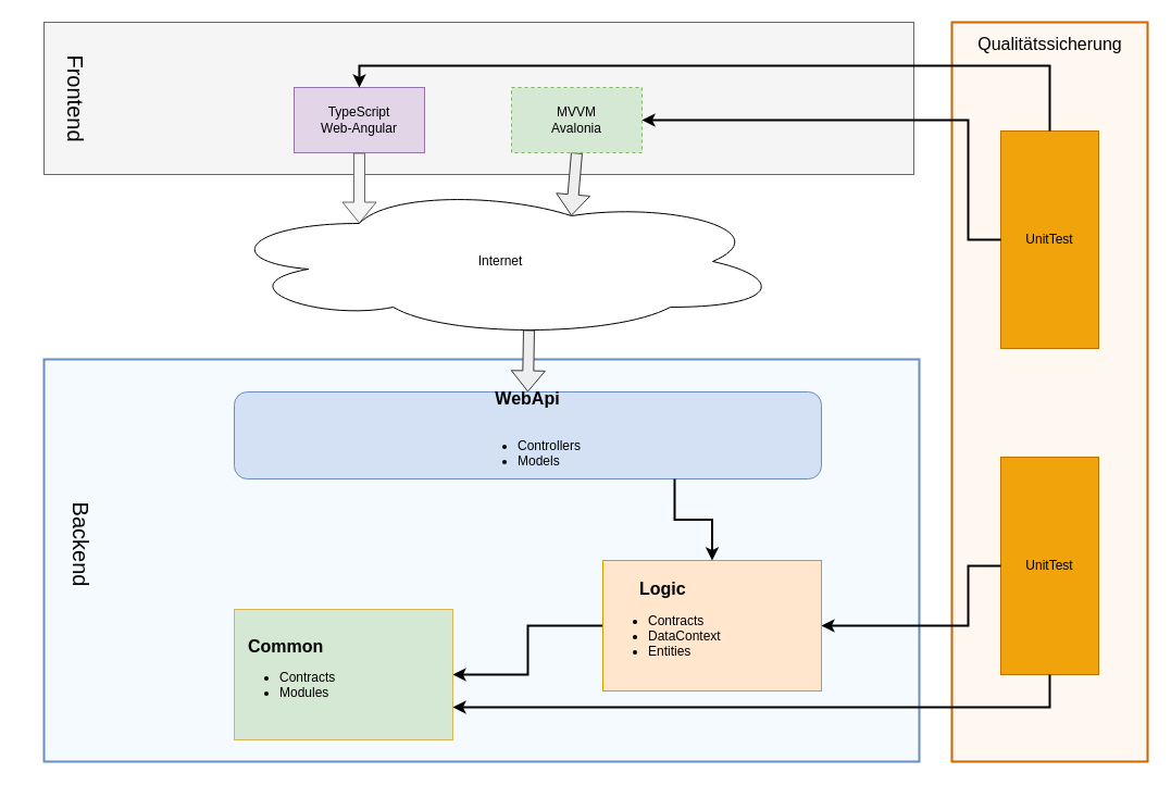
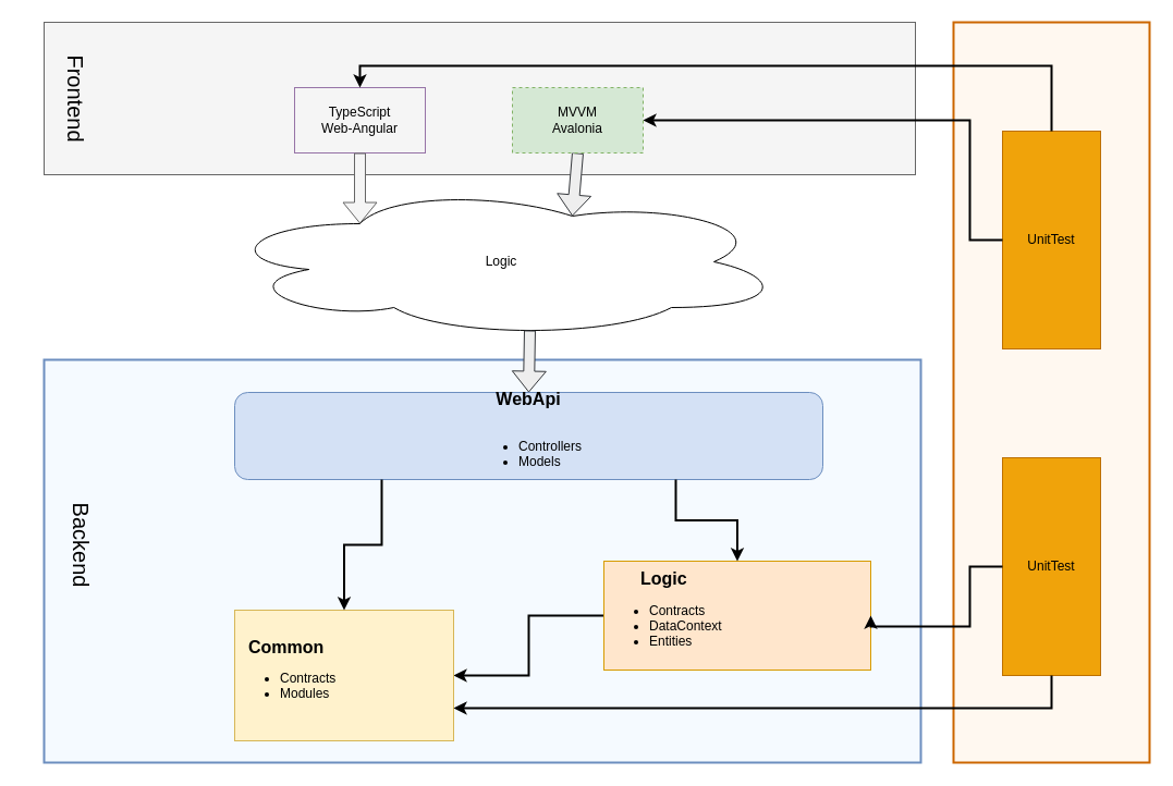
- <mxCell id="12" value="&lt;font style=&quot;font-size: 16px;&quot;&gt;Qualitätssicherung&lt;/font&gt;" style="text;html=1;align=center;verticalAlign=middle;resizable=0;points=[];autosize=1;strokeColor=none;fillColor=none;fontSize=16;" vertex="1" parent="1"><mxGeometry x="890" y="30" width="150" height="20" as="geometry" /></mxCell>
- <mxCell id="8" value="TypeScript&lt;br&gt;Web-Angular" style="rounded=0;whiteSpace=wrap;html=1;fillColor=#e1d5e7;strokeColor=#9673a6;" vertex="1" parent="1"><mxGeometry x="270" y="80" width="120" height="60" as="geometry" /></mxCell>
+ <mxCell id="8" value="TypeScript&lt;br&gt;Web-Angular" style="rounded=0;whiteSpace=wrap;html=1;fillColor=#f5f5f5;strokeColor=#9673a6;" vertex="1" parent="1"><mxGeometry x="270" y="80" width="120" height="60" as="geometry" /></mxCell>
- <mxCell id="20" value="Internet" style="ellipse;shape=cloud;whiteSpace=wrap;html=1;" vertex="1" parent="1"><mxGeometry x="200" y="170" width="520" height="140" as="geometry" /></mxCell>
+ <mxCell id="20" value="Logic" style="ellipse;shape=cloud;whiteSpace=wrap;html=1;" vertex="1" parent="1"><mxGeometry x="200" y="170" width="520" height="140" as="geometry" /></mxCell>
+ <mxCell id="16" value="" style="edgeStyle=orthogonalEdgeStyle;rounded=0;orthogonalLoop=1;jettySize=auto;html=1;strokeWidth=2;exitX=0.25;exitY=1;exitDx=0;exitDy=0;" edge="1" parent="1" source="4" target="15"><mxGeometry relative="1" as="geometry"><mxPoint x="564" y="630" as="sourcePoint" /><mxPoint x="423.5" y="630" as="targetPoint" /></mxGeometry></mxCell>
- <mxCell id="14" value="&lt;div style=&quot;text-align: center;&quot;&gt;&lt;b style=&quot;background-color: transparent; color: light-dark(rgb(0, 0, 0), rgb(255, 255, 255));&quot;&gt;&lt;font style=&quot;font-size: 16px;&quot;&gt;Logic&lt;/font&gt;&lt;/b&gt;&lt;/div&gt;&lt;div&gt;&lt;ul&gt;&lt;li&gt;&lt;span style=&quot;background-color: transparent; color: light-dark(rgb(0, 0, 0), rgb(255, 255, 255));&quot;&gt;Contracts&lt;/span&gt;&lt;/li&gt;&lt;li&gt;&lt;span style=&quot;background-color: transparent; color: light-dark(rgb(0, 0, 0), rgb(255, 255, 255));&quot;&gt;DataContext&lt;/span&gt;&lt;/li&gt;&lt;li&gt;&lt;span style=&quot;background-color: transparent; color: light-dark(rgb(0, 0, 0), rgb(255, 255, 255));&quot;&gt;Entities&lt;/span&gt;&lt;/li&gt;&lt;/ul&gt;&lt;/div&gt;" style="rounded=0;whiteSpace=wrap;html=1;fillColor=#ffe6cc;strokeColor=#d79b00;align=left;" vertex="1" parent="1"><mxGeometry x="554" y="515" width="201" height="120" as="geometry" /></mxCell>
+ <mxCell id="14" value="&lt;div style=&quot;text-align: center;&quot;&gt;&lt;b style=&quot;background-color: transparent; color: light-dark(rgb(0, 0, 0), rgb(255, 255, 255));&quot;&gt;&lt;font style=&quot;font-size: 16px;&quot;&gt;Logic&lt;/font&gt;&lt;/b&gt;&lt;/div&gt;&lt;div&gt;&lt;ul&gt;&lt;li&gt;&lt;span style=&quot;background-color: transparent; color: light-dark(rgb(0, 0, 0), rgb(255, 255, 255));&quot;&gt;Contracts&lt;/span&gt;&lt;/li&gt;&lt;li&gt;&lt;span style=&quot;background-color: transparent; color: light-dark(rgb(0, 0, 0), rgb(255, 255, 255));&quot;&gt;DataContext&lt;/span&gt;&lt;/li&gt;&lt;li&gt;&lt;span style=&quot;background-color: transparent; color: light-dark(rgb(0, 0, 0), rgb(255, 255, 255));&quot;&gt;Entities&lt;/span&gt;&lt;/li&gt;&lt;/ul&gt;&lt;/div&gt;" style="rounded=0;whiteSpace=wrap;html=1;fillColor=#ffe6cc;strokeColor=#d79b00;align=left;" vertex="1" parent="1"><mxGeometry x="554" y="515" width="245" height="100" as="geometry" /></mxCell>
- <mxCell id="15" value="&lt;div style=&quot;text-align: center;&quot;&gt;&lt;b style=&quot;font-size: 16px; background-color: transparent; color: light-dark(rgb(0, 0, 0), rgb(255, 255, 255));&quot;&gt;Common&lt;/b&gt;&lt;/div&gt;&lt;div&gt;&lt;ul&gt;&lt;li&gt;&lt;span style=&quot;background-color: transparent; color: light-dark(rgb(0, 0, 0), rgb(255, 255, 255));&quot;&gt;Contracts&lt;/span&gt;&lt;/li&gt;&lt;li&gt;&lt;span style=&quot;background-color: transparent; color: light-dark(rgb(0, 0, 0), rgb(255, 255, 255));&quot;&gt;Modules&lt;/span&gt;&lt;/li&gt;&lt;/ul&gt;&lt;/div&gt;" style="rounded=0;whiteSpace=wrap;html=1;fillColor=#d5e8d4;strokeColor=#d6b656;align=left;" vertex="1" parent="1"><mxGeometry x="215" y="560" width="201" height="120" as="geometry" /></mxCell>
+ <mxCell id="15" value="&lt;div style=&quot;text-align: center;&quot;&gt;&lt;b style=&quot;font-size: 16px; background-color: transparent; color: light-dark(rgb(0, 0, 0), rgb(255, 255, 255));&quot;&gt;Common&lt;/b&gt;&lt;/div&gt;&lt;div&gt;&lt;ul&gt;&lt;li&gt;&lt;span style=&quot;background-color: transparent; color: light-dark(rgb(0, 0, 0), rgb(255, 255, 255));&quot;&gt;Contracts&lt;/span&gt;&lt;/li&gt;&lt;li&gt;&lt;span style=&quot;background-color: transparent; color: light-dark(rgb(0, 0, 0), rgb(255, 255, 255));&quot;&gt;Modules&lt;/span&gt;&lt;/li&gt;&lt;/ul&gt;&lt;/div&gt;" style="rounded=0;whiteSpace=wrap;html=1;fillColor=#fff2cc;strokeColor=#d6b656;align=left;" vertex="1" parent="1"><mxGeometry x="215" y="560" width="201" height="120" as="geometry" /></mxCell>
